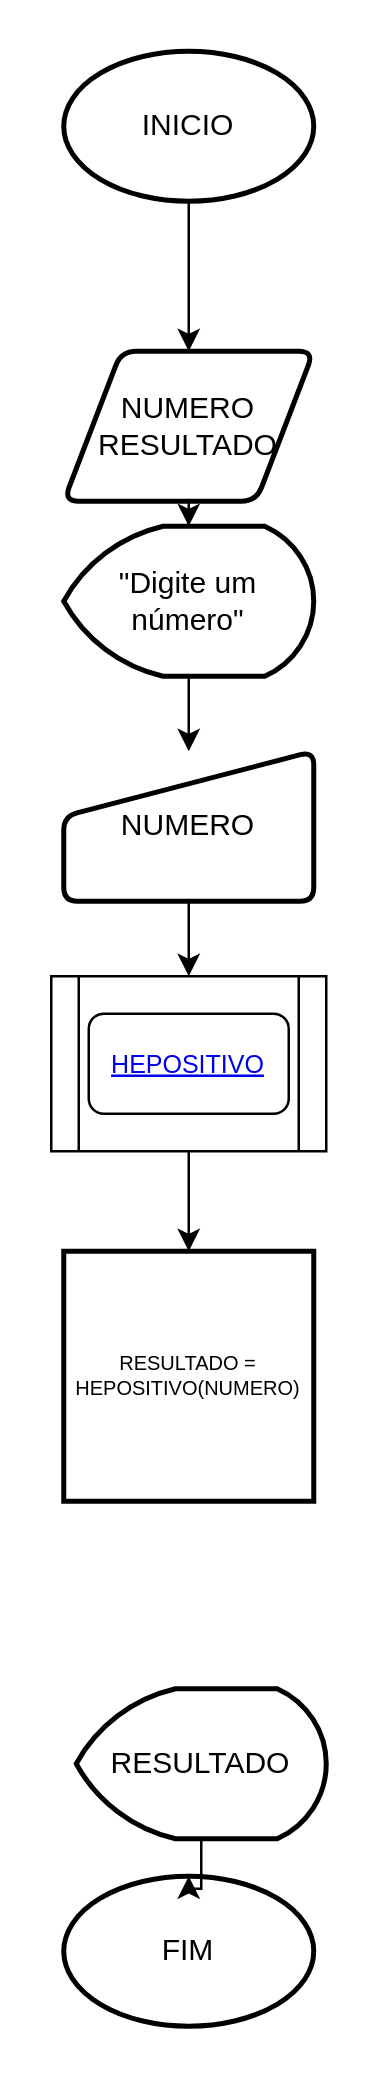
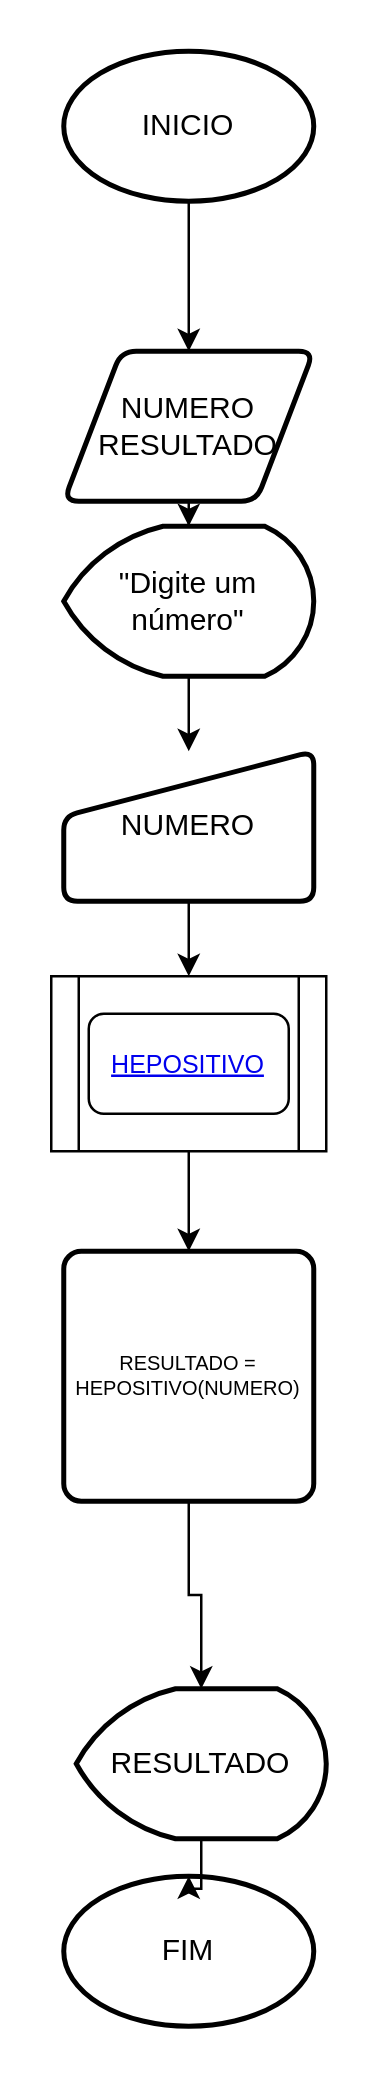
- <mxCell id="16" value="RESULTADO = HEPOSITIVO(NUMERO)" style="whiteSpace=wrap;html=1;absoluteArcSize=1;arcSize=14;strokeWidth=2;fontSize=8;rounded=0;" vertex="1" parent="1"><mxGeometry x="25" y="500" width="100" height="100" as="geometry" /></mxCell>
+ <mxCell id="16" value="RESULTADO = HEPOSITIVO(NUMERO)" style="rounded=1;whiteSpace=wrap;html=1;absoluteArcSize=1;arcSize=14;strokeWidth=2;fontSize=8;" vertex="1" parent="1"><mxGeometry x="25" y="500" width="100" height="100" as="geometry" /></mxCell>
+ <mxCell id="15" value="" style="edgeStyle=orthogonalEdgeStyle;rounded=0;orthogonalLoop=1;jettySize=auto;html=1;" edge="1" parent="1" source="16" target="14"><mxGeometry relative="1" as="geometry" /></mxCell>
